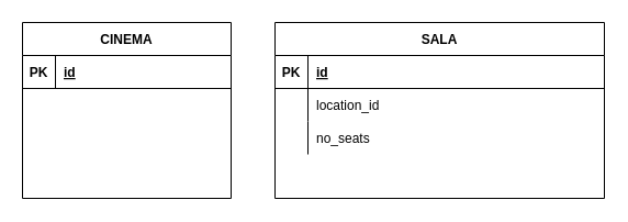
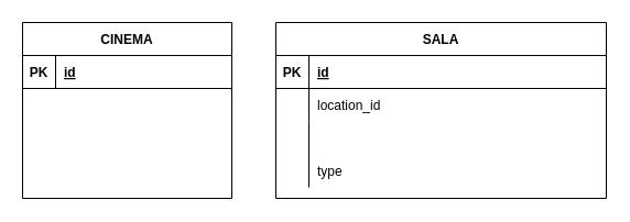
- <mxCell id="21" value="no_seats" style="shape=partialRectangle;overflow=hidden;connectable=0;fillColor=none;top=0;left=0;bottom=0;right=0;align=left;spacingLeft=6;" vertex="1" parent="19"><mxGeometry x="30" width="270" height="30" as="geometry" /></mxCell>
+ <mxCell id="24" value="type" style="shape=partialRectangle;overflow=hidden;connectable=0;fillColor=none;top=0;left=0;bottom=0;right=0;align=left;spacingLeft=6;" vertex="1" parent="22"><mxGeometry x="30" width="270" height="30" as="geometry" /></mxCell>
